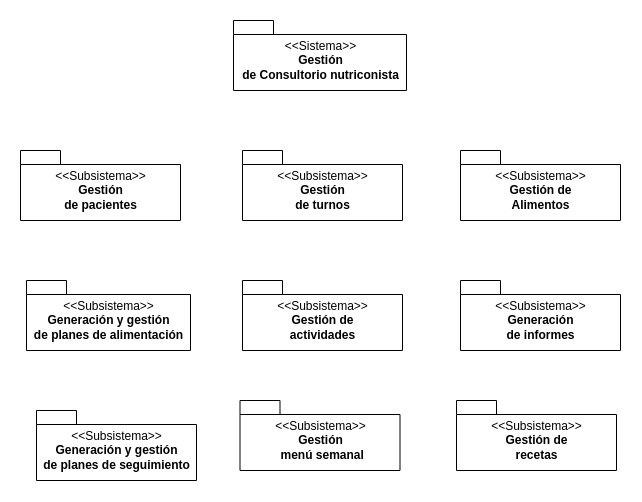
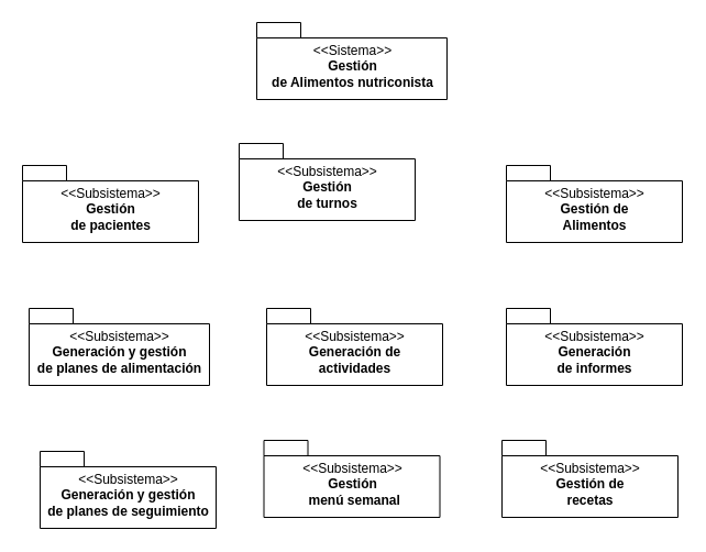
- <mxCell id="11" value="&lt;span style=&quot;font-weight: normal;&quot;&gt;&amp;lt;&amp;lt;Sistema&amp;gt;&amp;gt;&lt;br&gt;&lt;/span&gt;Gestión &lt;br&gt;de Consultorio nutriconista" style="shape=folder;fontStyle=1;spacingTop=10;tabWidth=40;tabHeight=14;tabPosition=left;html=1;" parent="1" vertex="1"><mxGeometry x="233" y="20" width="173" height="70" as="geometry" /></mxCell>
+ <mxCell id="11" value="&lt;span style=&quot;font-weight: normal;&quot;&gt;&amp;lt;&amp;lt;Sistema&amp;gt;&amp;gt;&lt;br&gt;&lt;/span&gt;Gestión &lt;br&gt;de Alimentos nutriconista" style="shape=folder;fontStyle=1;spacingTop=10;tabWidth=40;tabHeight=14;tabPosition=left;html=1;" parent="1" vertex="1"><mxGeometry x="233" y="20" width="173" height="70" as="geometry" /></mxCell>
- <mxCell id="3" value="&lt;span style=&quot;font-weight: normal;&quot;&gt;&amp;lt;&amp;lt;Subsistema&amp;gt;&amp;gt;&lt;br&gt;&lt;/span&gt;Gestión&lt;br&gt;de turnos" style="shape=folder;fontStyle=1;spacingTop=10;tabWidth=40;tabHeight=14;tabPosition=left;html=1;" parent="1" vertex="1"><mxGeometry x="242" y="150" width="160" height="70" as="geometry" /></mxCell>
+ <mxCell id="3" value="&lt;span style=&quot;font-weight: normal;&quot;&gt;&amp;lt;&amp;lt;Subsistema&amp;gt;&amp;gt;&lt;br&gt;&lt;/span&gt;Gestión&lt;br&gt;de turnos" style="shape=folder;fontStyle=1;spacingTop=10;tabWidth=40;tabHeight=14;tabPosition=left;html=1;" parent="1" vertex="1"><mxGeometry x="217" y="130" width="160" height="70" as="geometry" /></mxCell>
- <mxCell id="7" value="&lt;span style=&quot;font-weight: normal;&quot;&gt;&amp;lt;&amp;lt;Subsistema&amp;gt;&amp;gt;&lt;/span&gt;&lt;br&gt;Gestión de&lt;br&gt;actividades" style="shape=folder;fontStyle=1;spacingTop=10;tabWidth=40;tabHeight=14;tabPosition=left;html=1;" parent="1" vertex="1"><mxGeometry x="242" y="280" width="160" height="70" as="geometry" /></mxCell>
+ <mxCell id="7" value="&lt;span style=&quot;font-weight: normal;&quot;&gt;&amp;lt;&amp;lt;Subsistema&amp;gt;&amp;gt;&lt;/span&gt;&lt;br&gt;Generación de&lt;br&gt;actividades" style="shape=folder;fontStyle=1;spacingTop=10;tabWidth=40;tabHeight=14;tabPosition=left;html=1;" parent="1" vertex="1"><mxGeometry x="242" y="280" width="160" height="70" as="geometry" /></mxCell>
